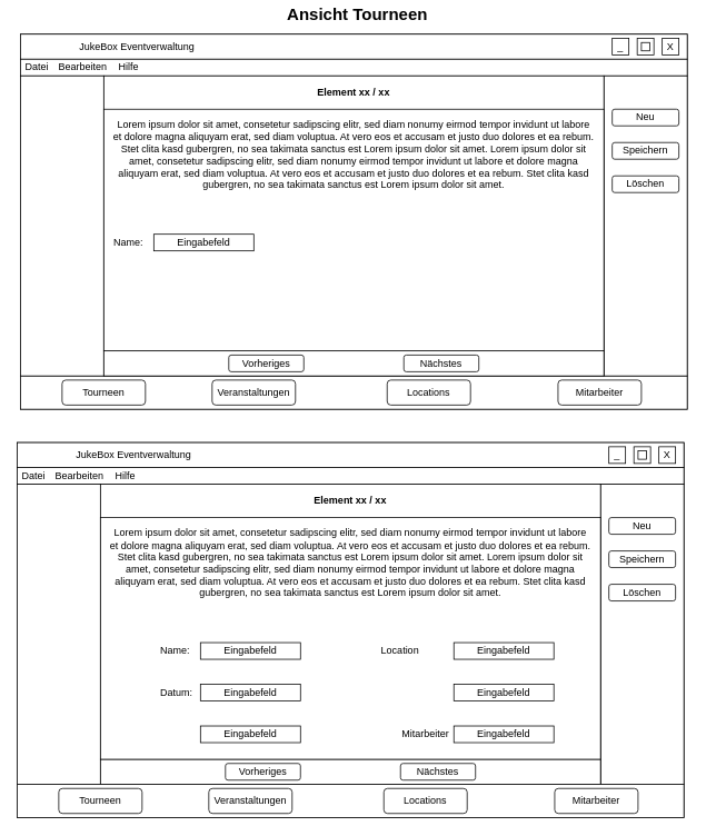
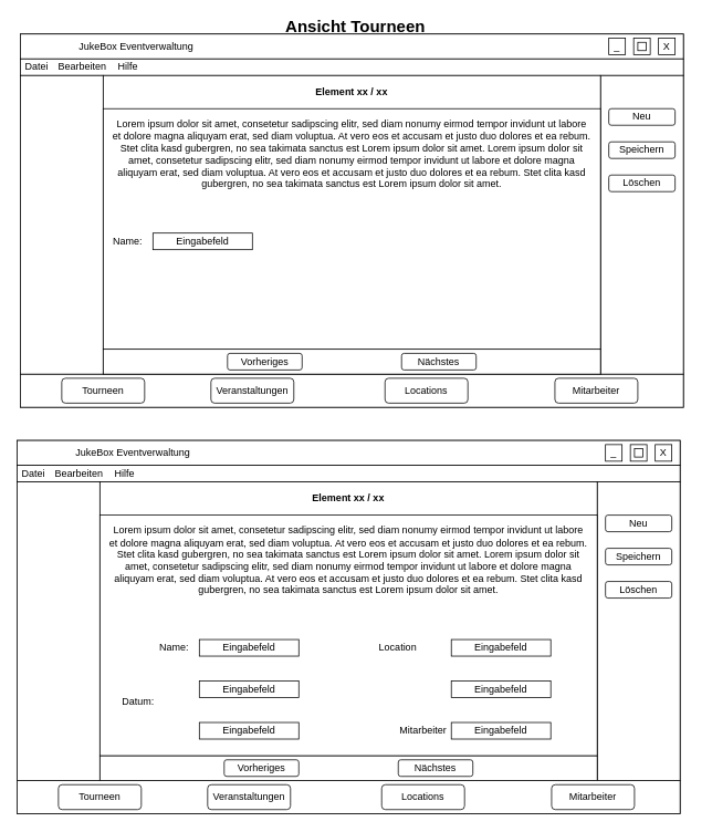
- <mxCell id="62" value="&lt;span style=&quot;font-size: 20px&quot;&gt;&lt;b&gt;Ansicht Tourneen&lt;/b&gt;&lt;/span&gt;" style="text;html=1;strokeColor=none;fillColor=none;align=center;verticalAlign=middle;whiteSpace=wrap;rounded=0;" vertex="1" parent="1"><mxGeometry x="20" y="5" width="817" height="20" as="geometry" /></mxCell>
+ <mxCell id="62" value="&lt;span style=&quot;font-size: 20px&quot;&gt;&lt;b&gt;Ansicht Tourneen&lt;/b&gt;&lt;/span&gt;" style="text;html=1;strokeColor=none;fillColor=none;align=center;verticalAlign=middle;whiteSpace=wrap;rounded=0;" vertex="1" parent="1"><mxGeometry x="20" y="20" width="817" height="20" as="geometry" /></mxCell>
- <mxCell id="64" value="Datum:" style="text;html=1;strokeColor=none;fillColor=none;align=left;verticalAlign=middle;whiteSpace=wrap;rounded=0;" vertex="1" parent="1"><mxGeometry x="190" y="820" width="50" height="20" as="geometry" /></mxCell>
+ <mxCell id="64" value="Datum:" style="text;html=1;strokeColor=none;fillColor=none;align=left;verticalAlign=middle;whiteSpace=wrap;rounded=0;" vertex="1" parent="1"><mxGeometry x="145" y="835" width="50" height="20" as="geometry" /></mxCell>
